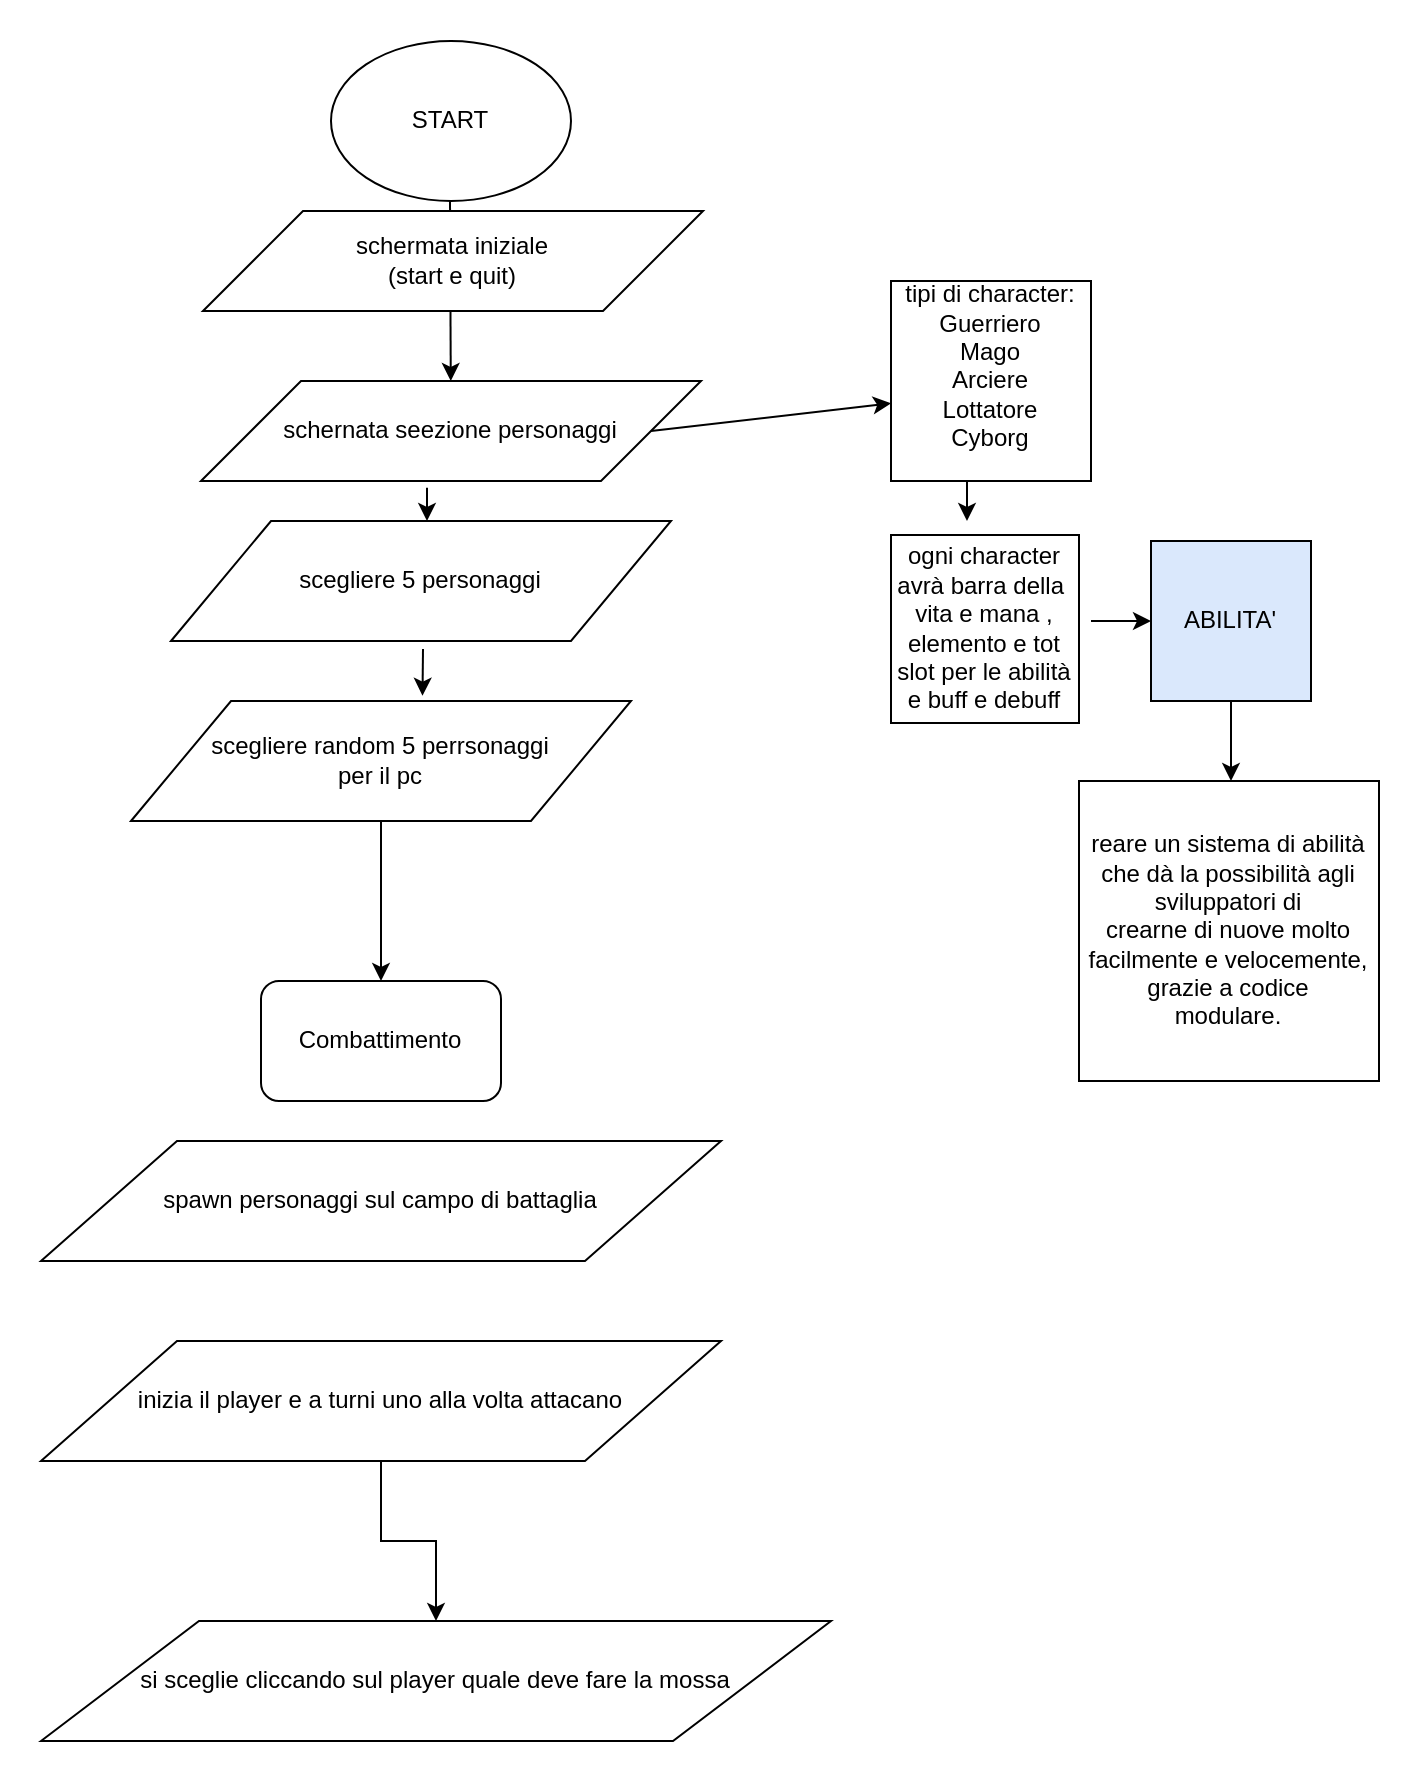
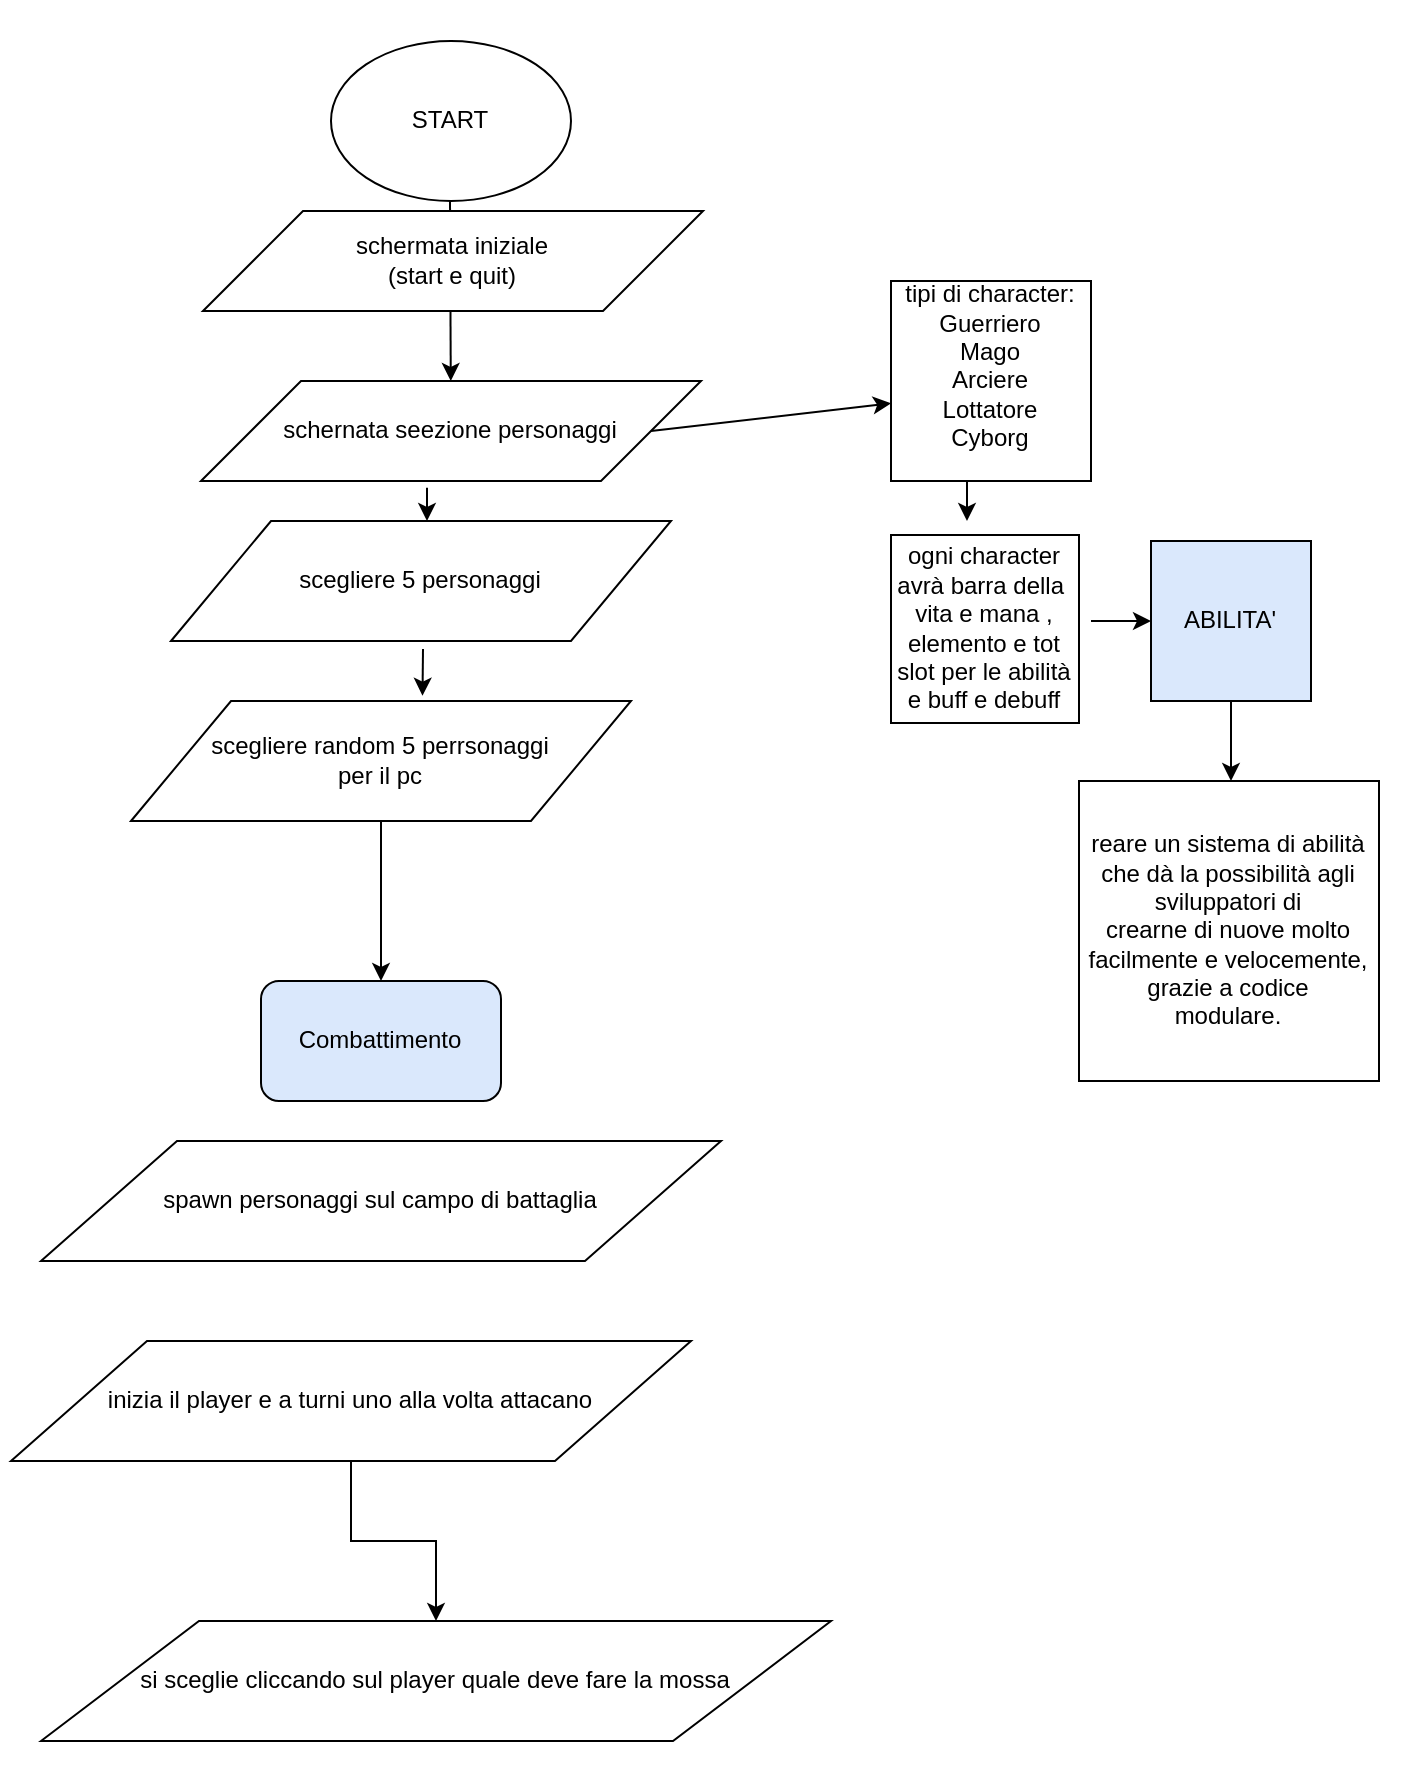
- <mxCell id="15" value="Combattimento" style="rounded=1;whiteSpace=wrap;html=1;" parent="1" vertex="1"><mxGeometry x="130" y="490" width="120" height="60" as="geometry" /></mxCell>
+ <mxCell id="15" value="Combattimento" style="rounded=1;whiteSpace=wrap;html=1;fillColor=#dae8fc;" parent="1" vertex="1"><mxGeometry x="130" y="490" width="120" height="60" as="geometry" /></mxCell>
- <mxCell id="18" value="inizia il player e a turni uno alla volta attacano" style="shape=parallelogram;perimeter=parallelogramPerimeter;whiteSpace=wrap;html=1;" parent="1" vertex="1"><mxGeometry x="20" y="670" width="340" height="60" as="geometry" /></mxCell>
+ <mxCell id="18" value="inizia il player e a turni uno alla volta attacano" style="shape=parallelogram;perimeter=parallelogramPerimeter;whiteSpace=wrap;html=1;" parent="1" vertex="1"><mxGeometry x="5" y="670" width="340" height="60" as="geometry" /></mxCell>
